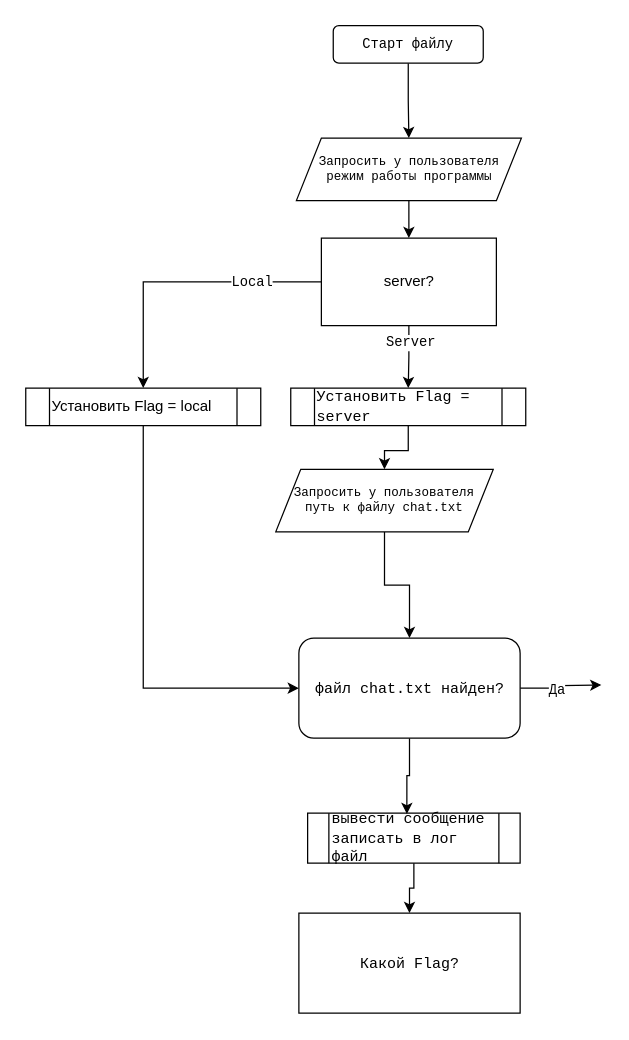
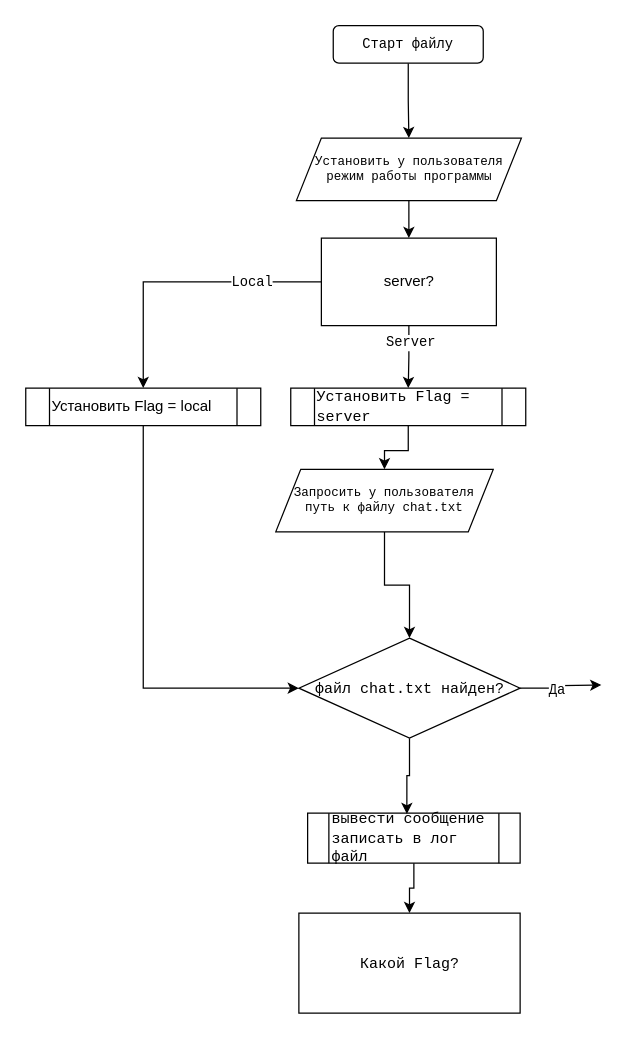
- <mxCell id="10" value="Запросить у пользователя режим работы программы" style="shape=parallelogram;perimeter=parallelogramPerimeter;whiteSpace=wrap;html=1;fixedSize=1;fontFamily=Courier New;fontSize=10;" vertex="1" parent="1"><mxGeometry x="236.5" y="110" width="180" height="50" as="geometry" /></mxCell>
+ <mxCell id="10" value="Установить у пользователя режим работы программы" style="shape=parallelogram;perimeter=parallelogramPerimeter;whiteSpace=wrap;html=1;fixedSize=1;fontFamily=Courier New;fontSize=10;" vertex="1" parent="1"><mxGeometry x="236.5" y="110" width="180" height="50" as="geometry" /></mxCell>
- <mxCell id="16" value="&lt;font face=&quot;Courier New&quot;&gt;файл chat.txt найден?&lt;/font&gt;" style="whiteSpace=wrap;html=1;rounded=1;" vertex="1" parent="1"><mxGeometry x="238.5" y="510" width="177" height="80" as="geometry" /></mxCell>
+ <mxCell id="16" value="&lt;font face=&quot;Courier New&quot;&gt;файл chat.txt найден?&lt;/font&gt;" style="rhombus;whiteSpace=wrap;html=1;" vertex="1" parent="1"><mxGeometry x="238.5" y="510" width="177" height="80" as="geometry" /></mxCell>
